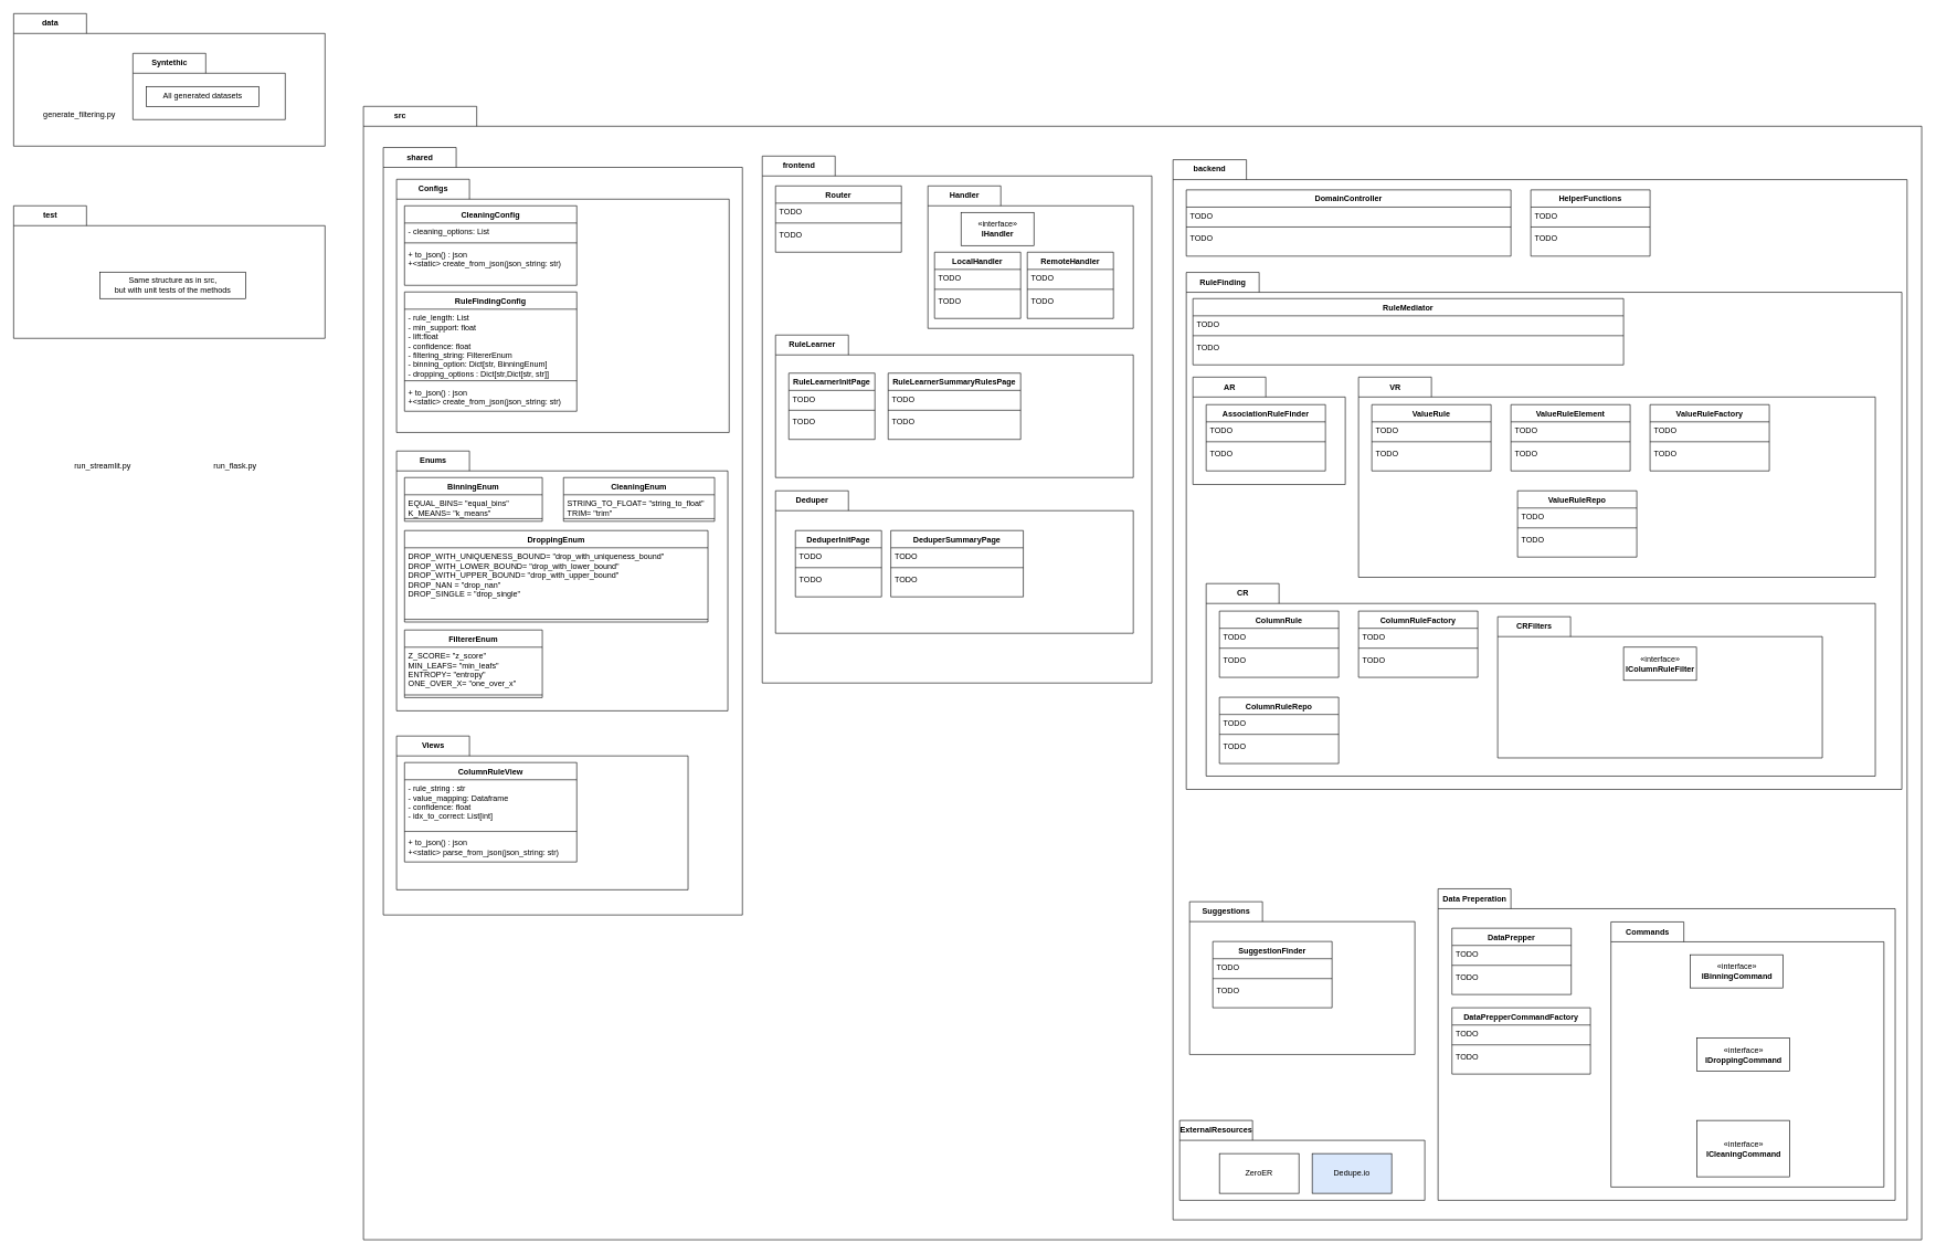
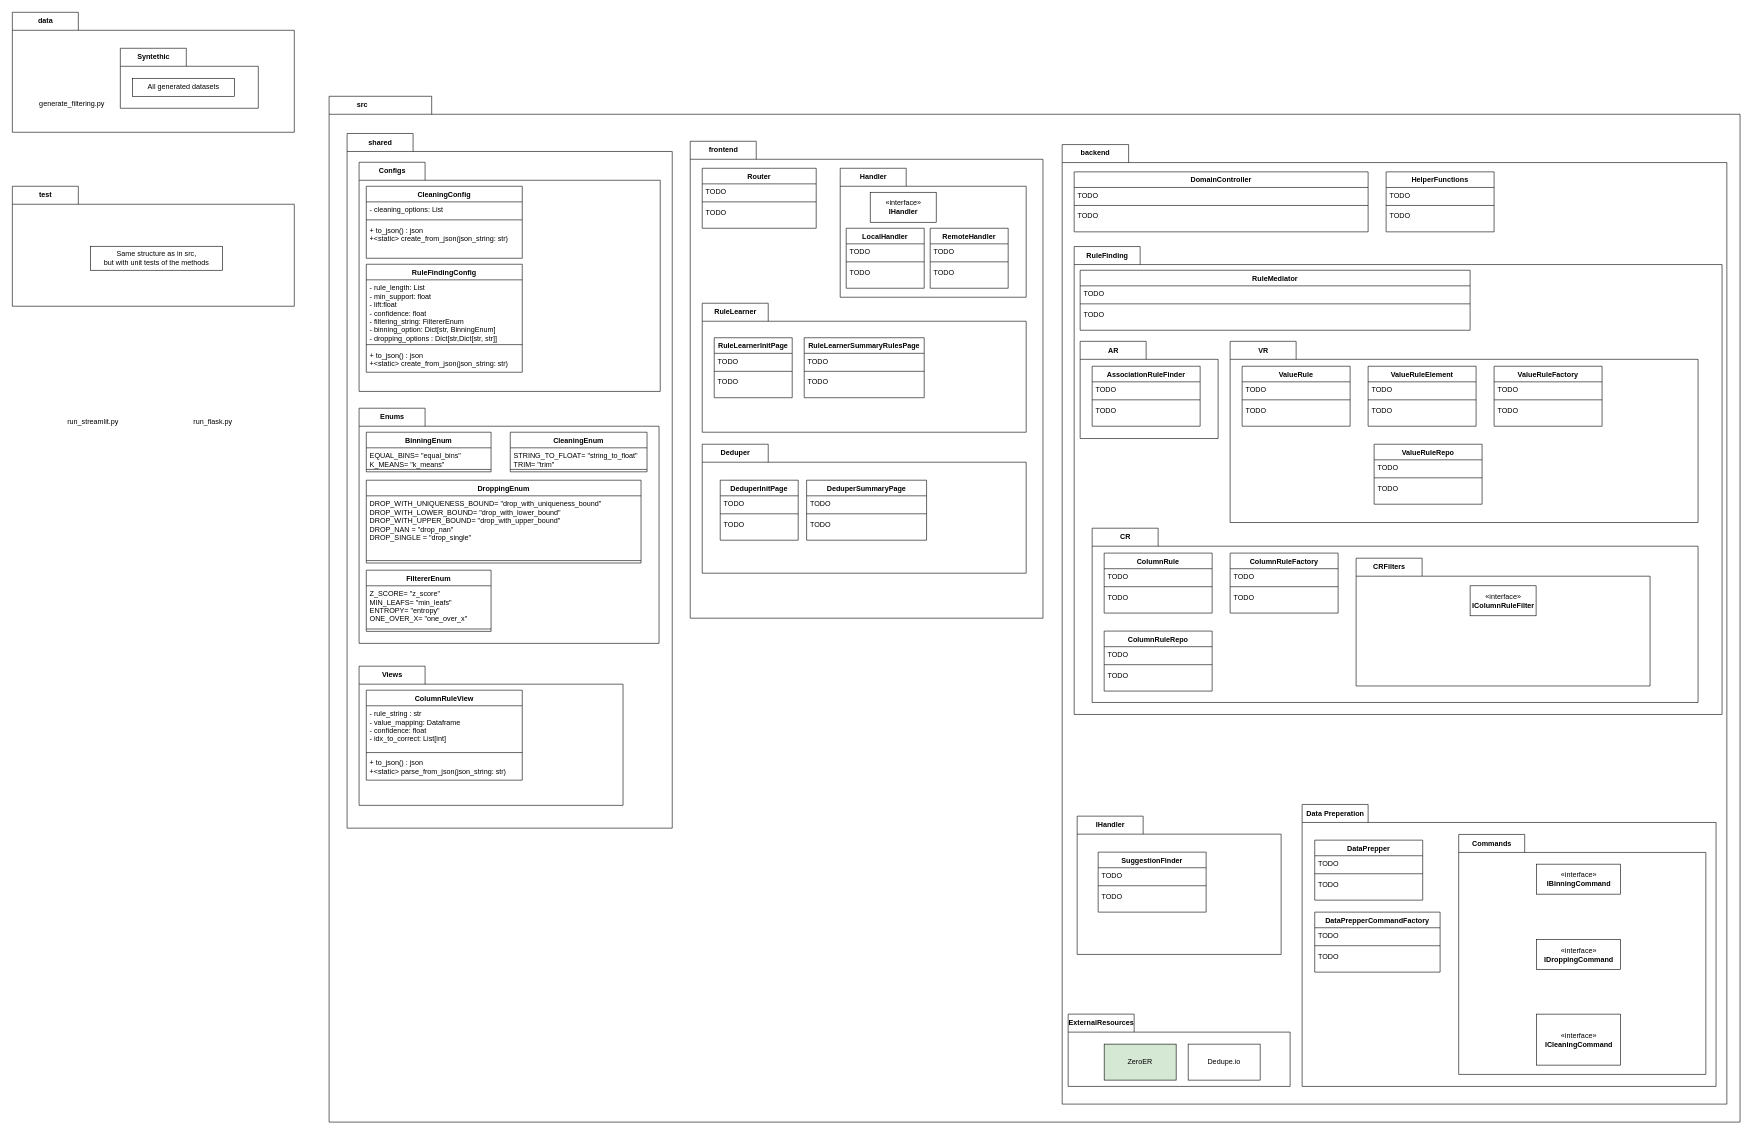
- <mxCell id="118" value="Suggestions" style="shape=folder;fontStyle=1;tabWidth=110;tabHeight=30;tabPosition=left;html=1;boundedLbl=1;labelInHeader=1;container=1;collapsible=0;recursiveResize=0;" vertex="1" parent="71"><mxGeometry x="25" y="1119.5" width="340" height="230.5" as="geometry" /></mxCell>
+ <mxCell id="118" value="IHandler" style="shape=folder;fontStyle=1;tabWidth=110;tabHeight=30;tabPosition=left;html=1;boundedLbl=1;labelInHeader=1;container=1;collapsible=0;recursiveResize=0;" vertex="1" parent="71"><mxGeometry x="25" y="1119.5" width="340" height="230.5" as="geometry" /></mxCell>
- <mxCell id="125" value="«interface»&lt;br&gt;&lt;span style=&quot;font-weight: 700;&quot;&gt;IBinningCommand&lt;/span&gt;" style="html=1;" vertex="1" parent="124"><mxGeometry x="120" y="49.5" width="140" height="50" as="geometry" /></mxCell>
+ <mxCell id="125" value="«interface»&lt;br&gt;&lt;span style=&quot;font-weight: 700;&quot;&gt;IBinningCommand&lt;/span&gt;" style="html=1;" vertex="1" parent="124"><mxGeometry x="130" y="49.5" width="140" height="50" as="geometry" /></mxCell>
- <mxCell id="137" value="ZeroER" style="rounded=0;whiteSpace=wrap;html=1;" vertex="1" parent="136"><mxGeometry x="60" y="50" width="120" height="60" as="geometry" /></mxCell>
+ <mxCell id="137" value="ZeroER" style="rounded=0;whiteSpace=wrap;html=1;fillColor=#d5e8d4;" vertex="1" parent="136"><mxGeometry x="60" y="50" width="120" height="60" as="geometry" /></mxCell>
- <mxCell id="138" value="Dedupe.io" style="rounded=0;whiteSpace=wrap;html=1;fillColor=#dae8fc;" vertex="1" parent="136"><mxGeometry x="200" y="50" width="120" height="60" as="geometry" /></mxCell>
+ <mxCell id="138" value="Dedupe.io" style="rounded=0;whiteSpace=wrap;html=1;" vertex="1" parent="136"><mxGeometry x="200" y="50" width="120" height="60" as="geometry" /></mxCell>
